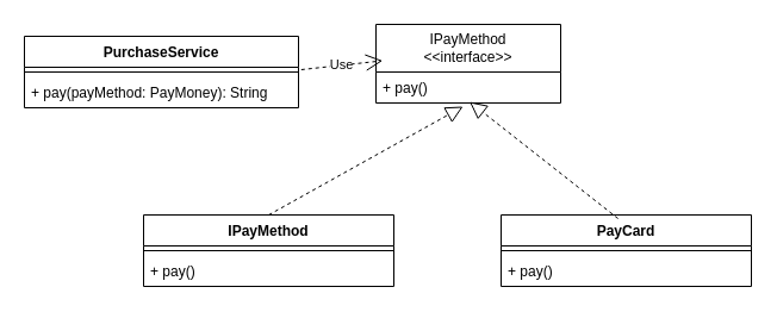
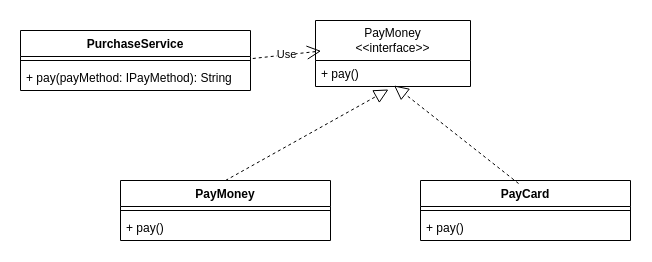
- <mxCell id="5" value="IPayMethod&lt;br&gt;&amp;lt;&amp;lt;interface&amp;gt;&amp;gt;" style="swimlane;fontStyle=0;childLayout=stackLayout;horizontal=1;startSize=40;fillColor=none;horizontalStack=0;resizeParent=1;resizeParentMax=0;resizeLast=0;collapsible=1;marginBottom=0;whiteSpace=wrap;html=1;" vertex="1" parent="1"><mxGeometry x="315" y="20" width="155" height="66" as="geometry" /></mxCell>
+ <mxCell id="5" value="PayMoney&lt;br&gt;&amp;lt;&amp;lt;interface&amp;gt;&amp;gt;" style="swimlane;fontStyle=0;childLayout=stackLayout;horizontal=1;startSize=40;fillColor=none;horizontalStack=0;resizeParent=1;resizeParentMax=0;resizeLast=0;collapsible=1;marginBottom=0;whiteSpace=wrap;html=1;" vertex="1" parent="1"><mxGeometry x="315" y="20" width="155" height="66" as="geometry" /></mxCell>
- <mxCell id="4" value="+ pay(payMethod: PayMoney): String" style="text;strokeColor=none;fillColor=none;align=left;verticalAlign=top;spacingLeft=4;spacingRight=4;overflow=hidden;rotatable=0;points=[[0,0.5],[1,0.5]];portConstraint=eastwest;whiteSpace=wrap;html=1;" vertex="1" parent="2"><mxGeometry y="34" width="230" height="26" as="geometry" /></mxCell>
+ <mxCell id="4" value="+ pay(payMethod: IPayMethod): String" style="text;strokeColor=none;fillColor=none;align=left;verticalAlign=top;spacingLeft=4;spacingRight=4;overflow=hidden;rotatable=0;points=[[0,0.5],[1,0.5]];portConstraint=eastwest;whiteSpace=wrap;html=1;" vertex="1" parent="2"><mxGeometry y="34" width="230" height="26" as="geometry" /></mxCell>
- <mxCell id="7" value="IPayMethod" style="swimlane;fontStyle=1;align=center;verticalAlign=top;childLayout=stackLayout;horizontal=1;startSize=26;horizontalStack=0;resizeParent=1;resizeParentMax=0;resizeLast=0;collapsible=1;marginBottom=0;whiteSpace=wrap;html=1;" vertex="1" parent="1"><mxGeometry x="120" y="180" width="210" height="60" as="geometry" /></mxCell>
+ <mxCell id="7" value="PayMoney" style="swimlane;fontStyle=1;align=center;verticalAlign=top;childLayout=stackLayout;horizontal=1;startSize=26;horizontalStack=0;resizeParent=1;resizeParentMax=0;resizeLast=0;collapsible=1;marginBottom=0;whiteSpace=wrap;html=1;" vertex="1" parent="1"><mxGeometry x="120" y="180" width="210" height="60" as="geometry" /></mxCell>
